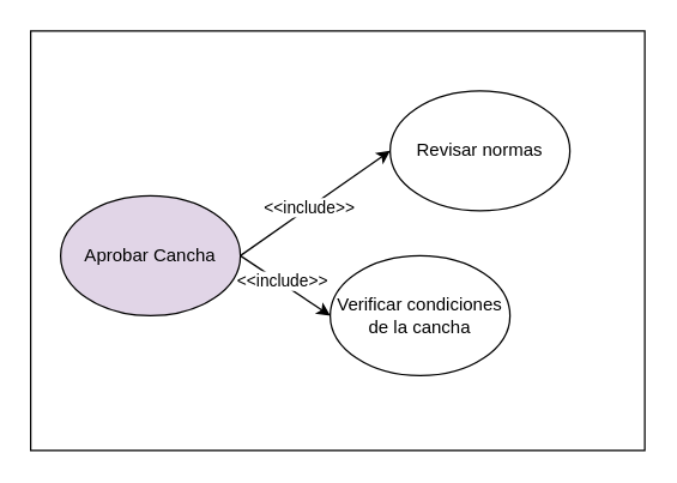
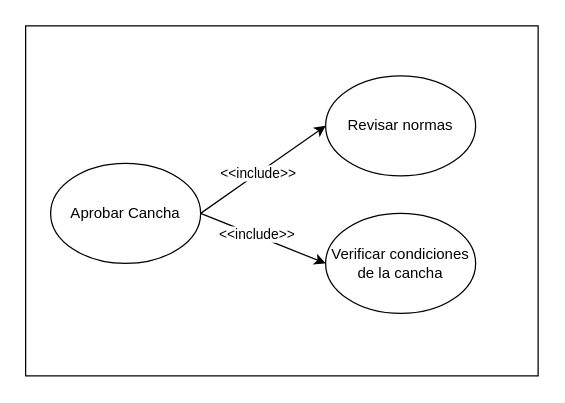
- <mxCell id="7" value="Aprobar Cancha" style="ellipse;whiteSpace=wrap;html=1;fillColor=#e1d5e7;" vertex="1" parent="1"><mxGeometry x="40" y="130" width="120" height="80" as="geometry" /></mxCell>
+ <mxCell id="7" value="Aprobar Cancha" style="ellipse;whiteSpace=wrap;html=1;" vertex="1" parent="1"><mxGeometry x="40" y="130" width="120" height="80" as="geometry" /></mxCell>
- <mxCell id="9" value="Verificar condiciones de la cancha" style="ellipse;whiteSpace=wrap;html=1;" vertex="1" parent="1"><mxGeometry x="220" y="170" width="120" height="80" as="geometry" /></mxCell>
+ <mxCell id="9" value="Verificar condiciones de la cancha" style="ellipse;whiteSpace=wrap;html=1;" vertex="1" parent="1"><mxGeometry x="260" y="170" width="120" height="80" as="geometry" /></mxCell>
